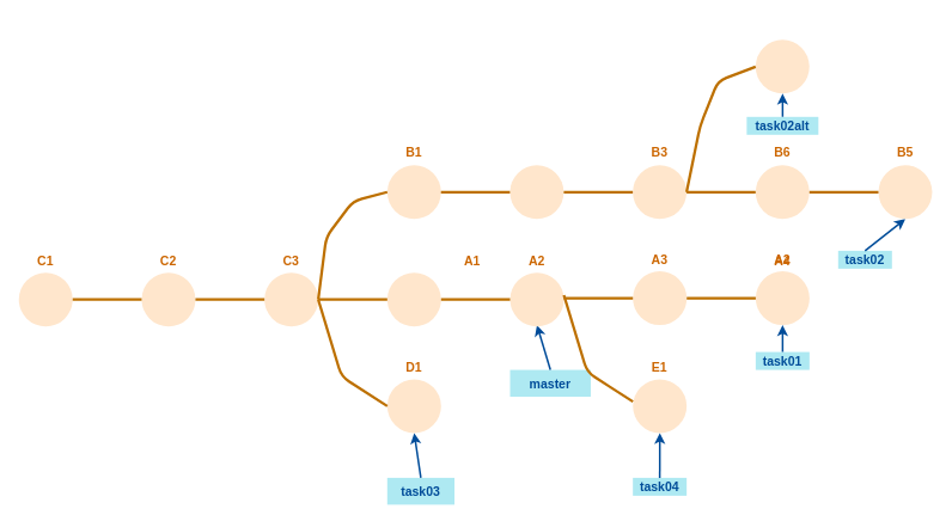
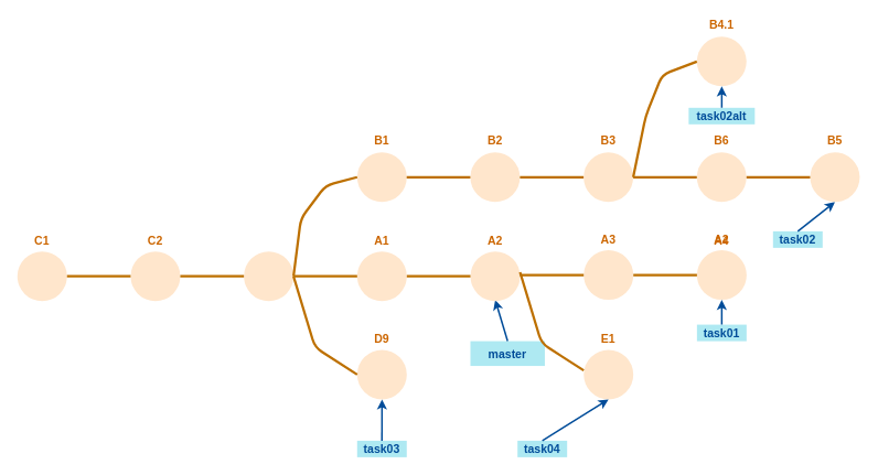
+ <mxCell id="44" value="B4.1" style="text;html=1;strokeColor=none;fillColor=none;align=center;verticalAlign=middle;whiteSpace=wrap;rounded=0;fontStyle=1;fontSize=14;fontColor=#CC6600;" vertex="1" parent="1"><mxGeometry x="852.059" y="20" width="40" height="20" as="geometry" /></mxCell>
+ <mxCell id="17" value="B2" style="text;html=1;strokeColor=none;fillColor=none;align=center;verticalAlign=middle;whiteSpace=wrap;rounded=0;fontStyle=1;fontSize=14;fontColor=#CC6600;" vertex="1" parent="1"><mxGeometry x="578.059" y="160" width="40" height="20" as="geometry" /></mxCell>
- <mxCell id="10" value="C3" style="text;html=1;strokeColor=none;fillColor=none;align=center;verticalAlign=middle;whiteSpace=wrap;rounded=0;fontStyle=1;fontSize=14;fontColor=#CC6600;" vertex="1" parent="1"><mxGeometry x="304.059" y="281" width="40" height="20" as="geometry" /></mxCell>
- <mxCell id="15" value="A1" style="text;html=1;strokeColor=none;fillColor=none;align=center;verticalAlign=middle;whiteSpace=wrap;rounded=0;fontStyle=1;fontSize=14;fontColor=#CC6600;" vertex="1" parent="1"><mxGeometry x="506.059" y="281" width="40" height="20" as="geometry" /></mxCell>
+ <mxCell id="15" value="A1" style="text;html=1;strokeColor=none;fillColor=none;align=center;verticalAlign=middle;whiteSpace=wrap;rounded=0;fontStyle=1;fontSize=14;fontColor=#CC6600;" vertex="1" parent="1"><mxGeometry x="441.059" y="281" width="40" height="20" as="geometry" /></mxCell>
- <mxCell id="51" value="D1" style="text;html=1;strokeColor=none;fillColor=none;align=center;verticalAlign=middle;whiteSpace=wrap;rounded=0;fontStyle=1;fontSize=14;fontColor=#CC6600;" vertex="1" parent="1"><mxGeometry x="441.059" y="400" width="40" height="20" as="geometry" /></mxCell>
+ <mxCell id="51" value="D9" style="text;html=1;strokeColor=none;fillColor=none;align=center;verticalAlign=middle;whiteSpace=wrap;rounded=0;fontStyle=1;fontSize=14;fontColor=#CC6600;" vertex="1" parent="1"><mxGeometry x="441.059" y="400" width="40" height="20" as="geometry" /></mxCell>
- <mxCell id="56" value="task04" style="text;html=1;strokeColor=none;fillColor=#AEE9F2;align=center;verticalAlign=middle;whiteSpace=wrap;rounded=0;fontStyle=1;fontSize=14;fontColor=#004C99;labelBorderColor=none;" vertex="1" parent="1"><mxGeometry x="705" y="533" width="60" height="20" as="geometry" /></mxCell>
+ <mxCell id="56" value="task04" style="text;html=1;strokeColor=none;fillColor=#AEE9F2;align=center;verticalAlign=middle;whiteSpace=wrap;rounded=0;fontStyle=1;fontSize=14;fontColor=#004C99;labelBorderColor=none;" vertex="1" parent="1"><mxGeometry x="625" y="533" width="60" height="20" as="geometry" /></mxCell>
- <mxCell id="52" value="task03" style="text;html=1;strokeColor=none;fillColor=#AEE9F2;align=center;verticalAlign=middle;whiteSpace=wrap;rounded=0;fontStyle=1;fontSize=14;fontColor=#004C99;labelBorderColor=none;" vertex="1" parent="1"><mxGeometry x="431" y="533" width="75" height="30" as="geometry" /></mxCell>
+ <mxCell id="52" value="task03" style="text;html=1;strokeColor=none;fillColor=#AEE9F2;align=center;verticalAlign=middle;whiteSpace=wrap;rounded=0;fontStyle=1;fontSize=14;fontColor=#004C99;labelBorderColor=none;" vertex="1" parent="1"><mxGeometry x="431" y="533" width="60" height="20" as="geometry" /></mxCell>
